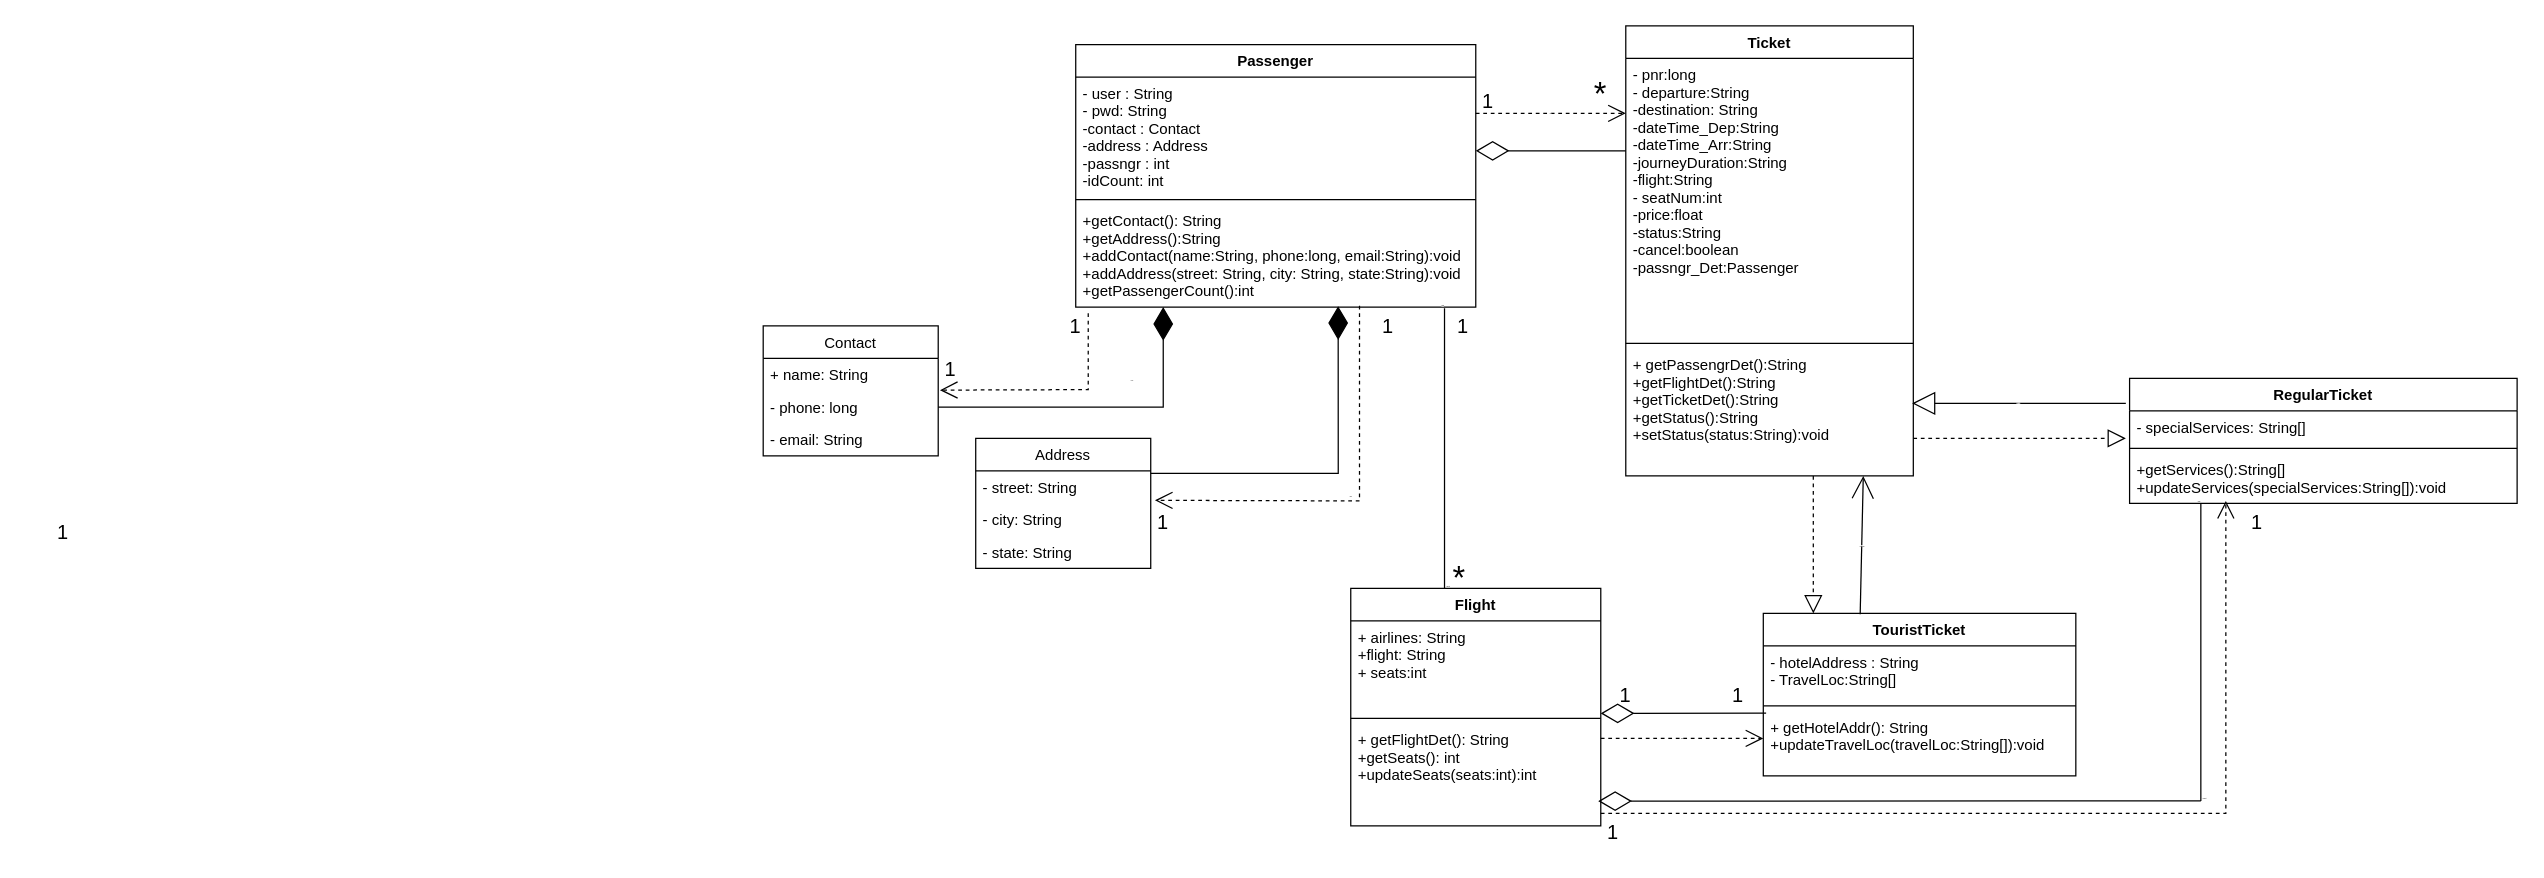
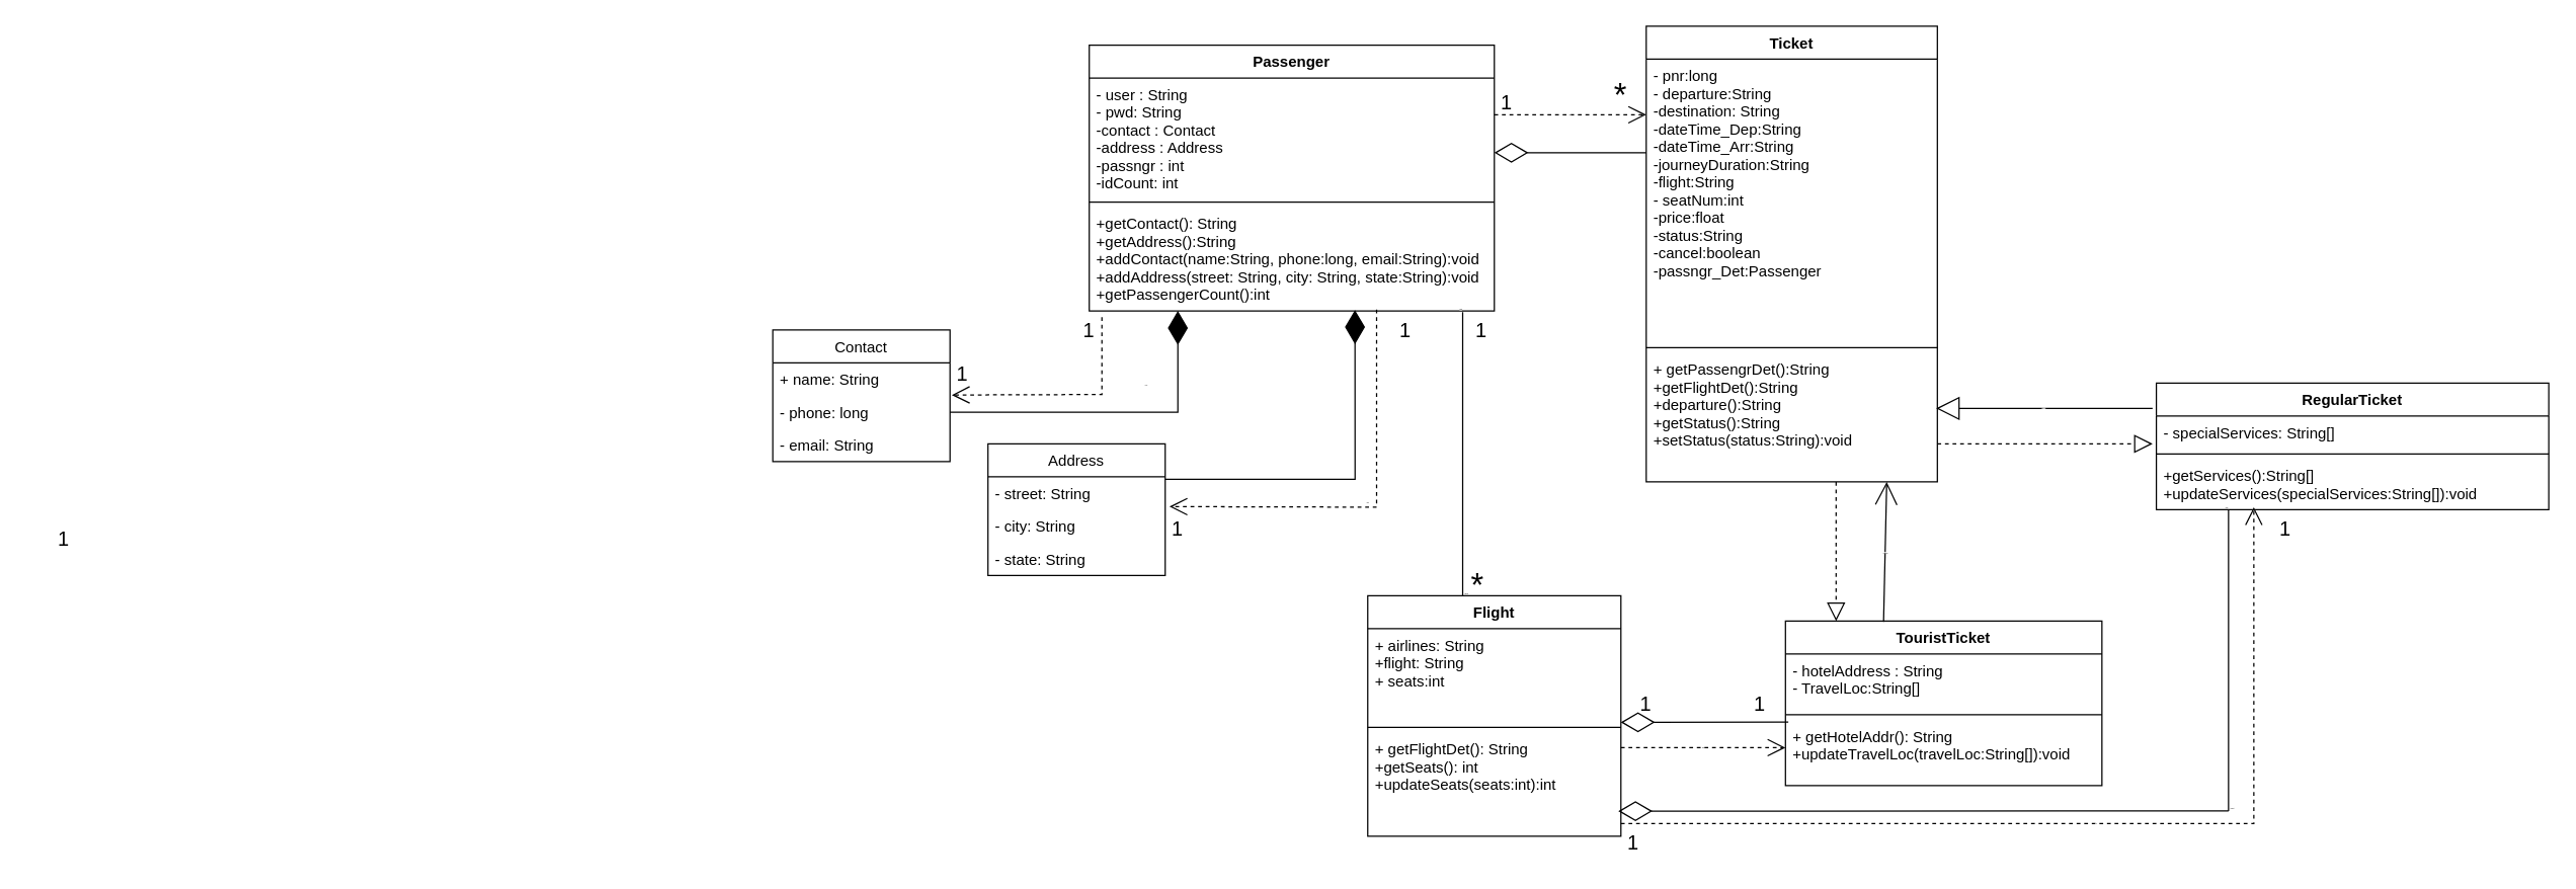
- <mxCell id="9" value="+ getPassengrDet():String&#10;+getFlightDet():String&#10;+getTicketDet():String&#10;+getStatus():String&#10;+setStatus(status:String):void" style="text;strokeColor=none;fillColor=none;align=left;verticalAlign=top;spacingLeft=4;spacingRight=4;overflow=hidden;rotatable=0;points=[[0,0.5],[1,0.5]];portConstraint=eastwest;" parent="6" vertex="1"><mxGeometry y="258" width="230" height="102" as="geometry" /></mxCell>
+ <mxCell id="9" value="+ getPassengrDet():String&#10;+getFlightDet():String&#10;+departure():String&#10;+getStatus():String&#10;+setStatus(status:String):void" style="text;strokeColor=none;fillColor=none;align=left;verticalAlign=top;spacingLeft=4;spacingRight=4;overflow=hidden;rotatable=0;points=[[0,0.5],[1,0.5]];portConstraint=eastwest;" parent="6" vertex="1"><mxGeometry y="258" width="230" height="102" as="geometry" /></mxCell>
